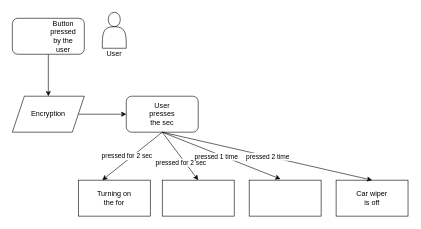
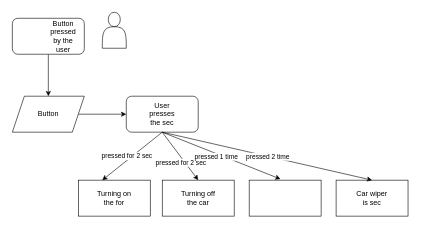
- <mxCell id="20" value="User" style="text;html=1;strokeColor=none;fillColor=none;align=center;verticalAlign=middle;whiteSpace=wrap;rounded=0;" vertex="1" parent="1"><mxGeometry x="165" y="80" width="50" height="20" as="geometry" /></mxCell>
- <mxCell id="22" value="Encryption" style="text;html=1;strokeColor=none;fillColor=none;align=center;verticalAlign=middle;whiteSpace=wrap;rounded=0;" vertex="1" parent="1"><mxGeometry x="50" y="175" width="60" height="30" as="geometry" /></mxCell>
+ <mxCell id="22" value="Button" style="text;html=1;strokeColor=none;fillColor=none;align=center;verticalAlign=middle;whiteSpace=wrap;rounded=0;" vertex="1" parent="1"><mxGeometry x="50" y="175" width="60" height="30" as="geometry" /></mxCell>
+ <mxCell id="25" value="Turning off the car" style="text;html=1;strokeColor=none;fillColor=none;align=center;verticalAlign=middle;whiteSpace=wrap;rounded=0;" vertex="1" parent="1"><mxGeometry x="300" y="315" width="60" height="30" as="geometry" /></mxCell>
- <mxCell id="26" value="Car wiper is off" style="text;html=1;strokeColor=none;fillColor=none;align=center;verticalAlign=middle;whiteSpace=wrap;rounded=0;" vertex="1" parent="1"><mxGeometry x="590" y="315" width="60" height="30" as="geometry" /></mxCell>
+ <mxCell id="26" value="Car wiper is sec" style="text;html=1;strokeColor=none;fillColor=none;align=center;verticalAlign=middle;whiteSpace=wrap;rounded=0;" vertex="1" parent="1"><mxGeometry x="590" y="315" width="60" height="30" as="geometry" /></mxCell>
